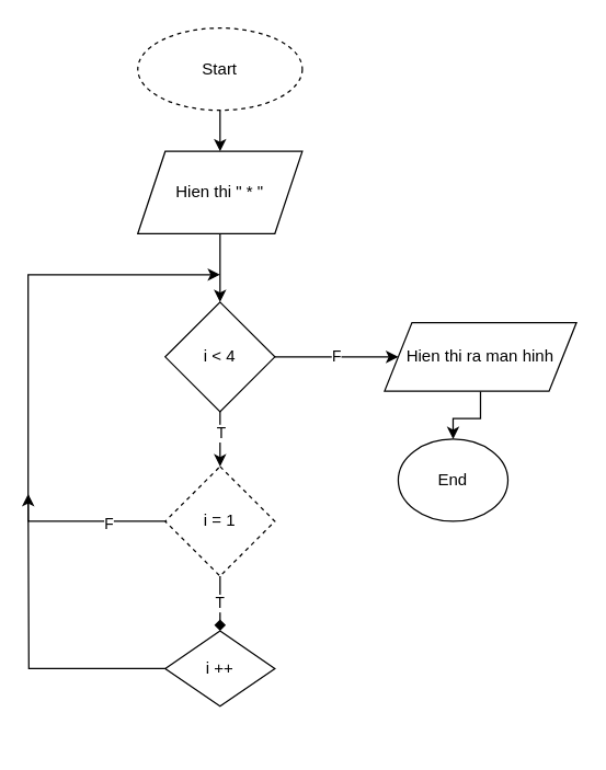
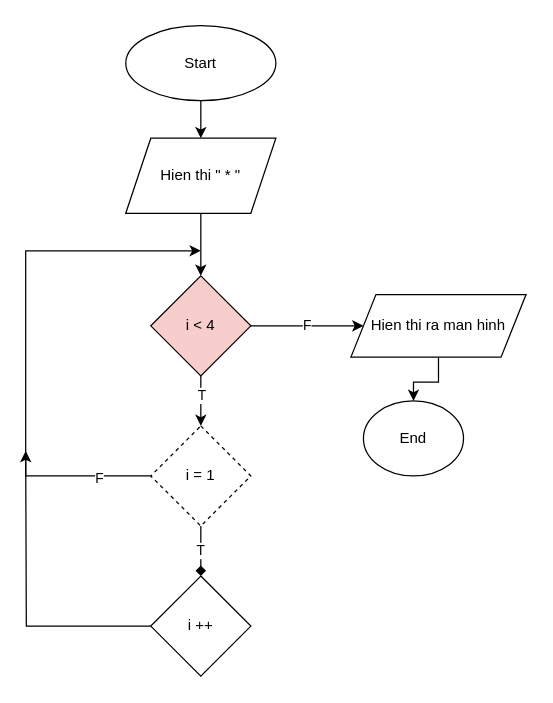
- <mxCell id="3" value="Start" style="ellipse;whiteSpace=wrap;html=1;dashed=1;" vertex="1" parent="1"><mxGeometry x="100" width="120" height="60" as="geometry" y="20" /></mxCell>
+ <mxCell id="3" value="Start" style="ellipse;whiteSpace=wrap;html=1;" vertex="1" parent="1"><mxGeometry x="100" width="120" height="60" as="geometry" y="20" /></mxCell>
- <mxCell id="9" value="i &amp;lt; 4" style="rhombus;whiteSpace=wrap;html=1;" vertex="1" parent="1"><mxGeometry x="120" y="220" width="80" height="80" as="geometry" /></mxCell>
+ <mxCell id="9" value="i &amp;lt; 4" style="rhombus;whiteSpace=wrap;html=1;fillColor=#f8cecc;" vertex="1" parent="1"><mxGeometry x="120" y="220" width="80" height="80" as="geometry" /></mxCell>
- <mxCell id="15" value="i ++" style="rhombus;whiteSpace=wrap;html=1;" vertex="1" parent="1"><mxGeometry x="120" y="460" width="80" height="55" as="geometry" /></mxCell>
+ <mxCell id="15" value="i ++" style="rhombus;whiteSpace=wrap;html=1;" vertex="1" parent="1"><mxGeometry x="120" y="460" width="80" height="80" as="geometry" /></mxCell>
